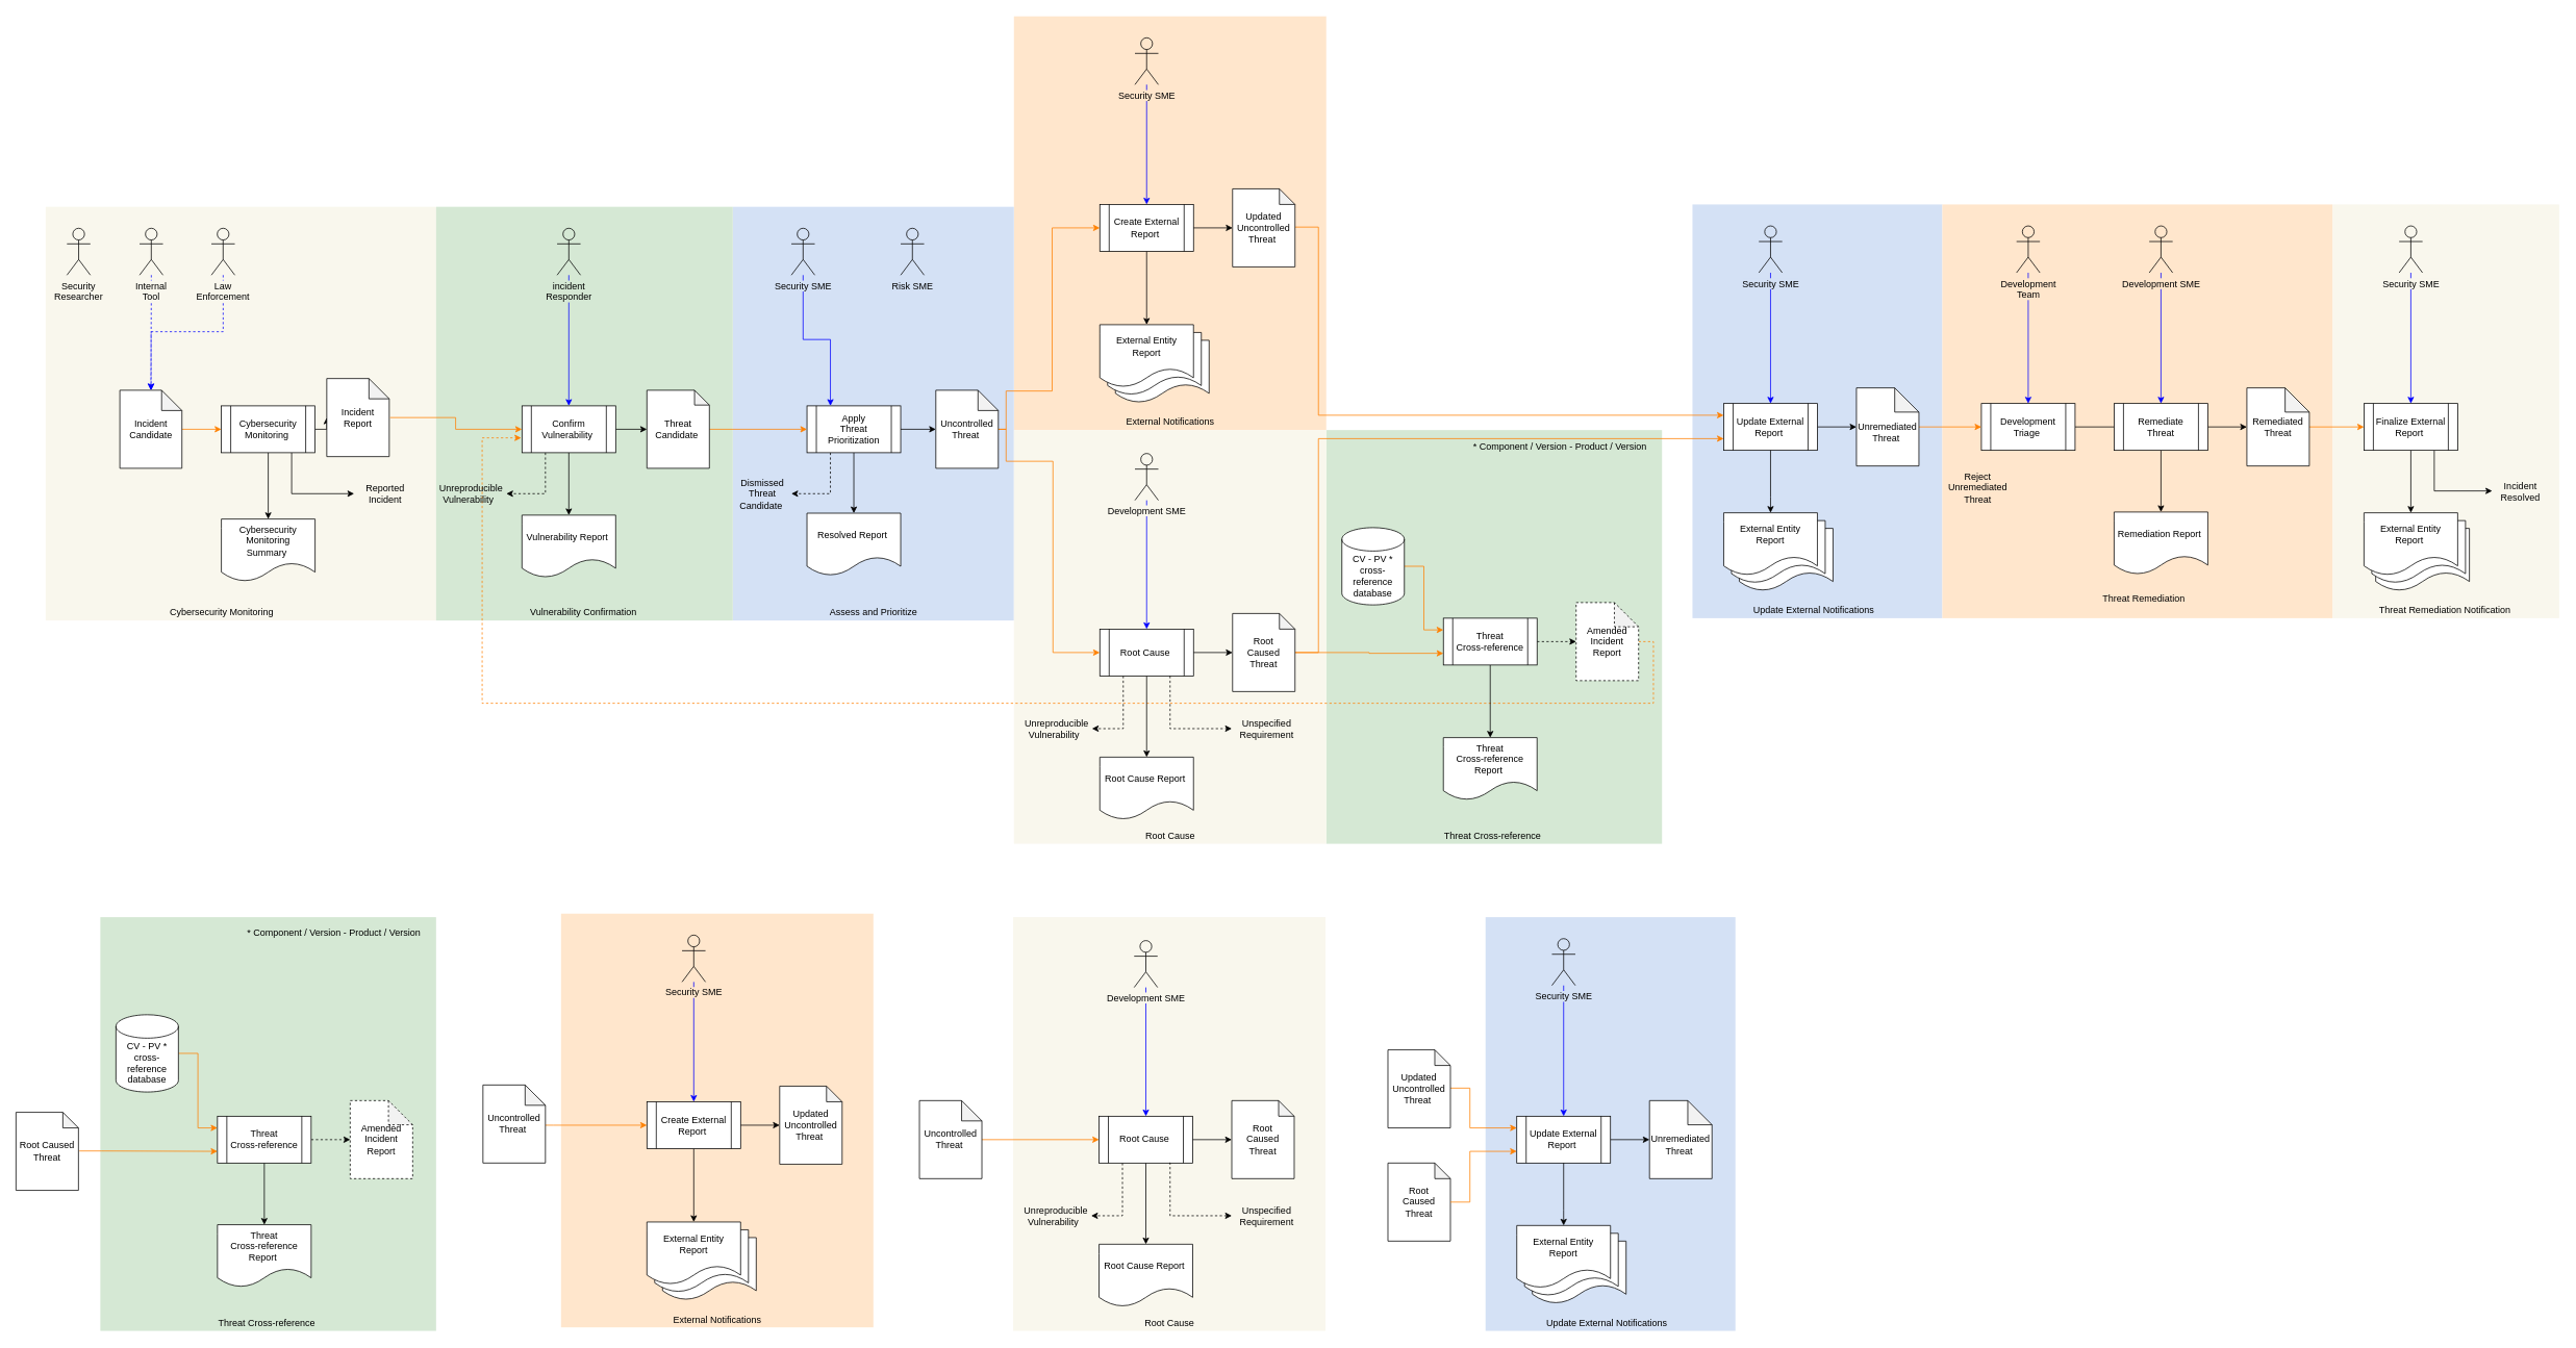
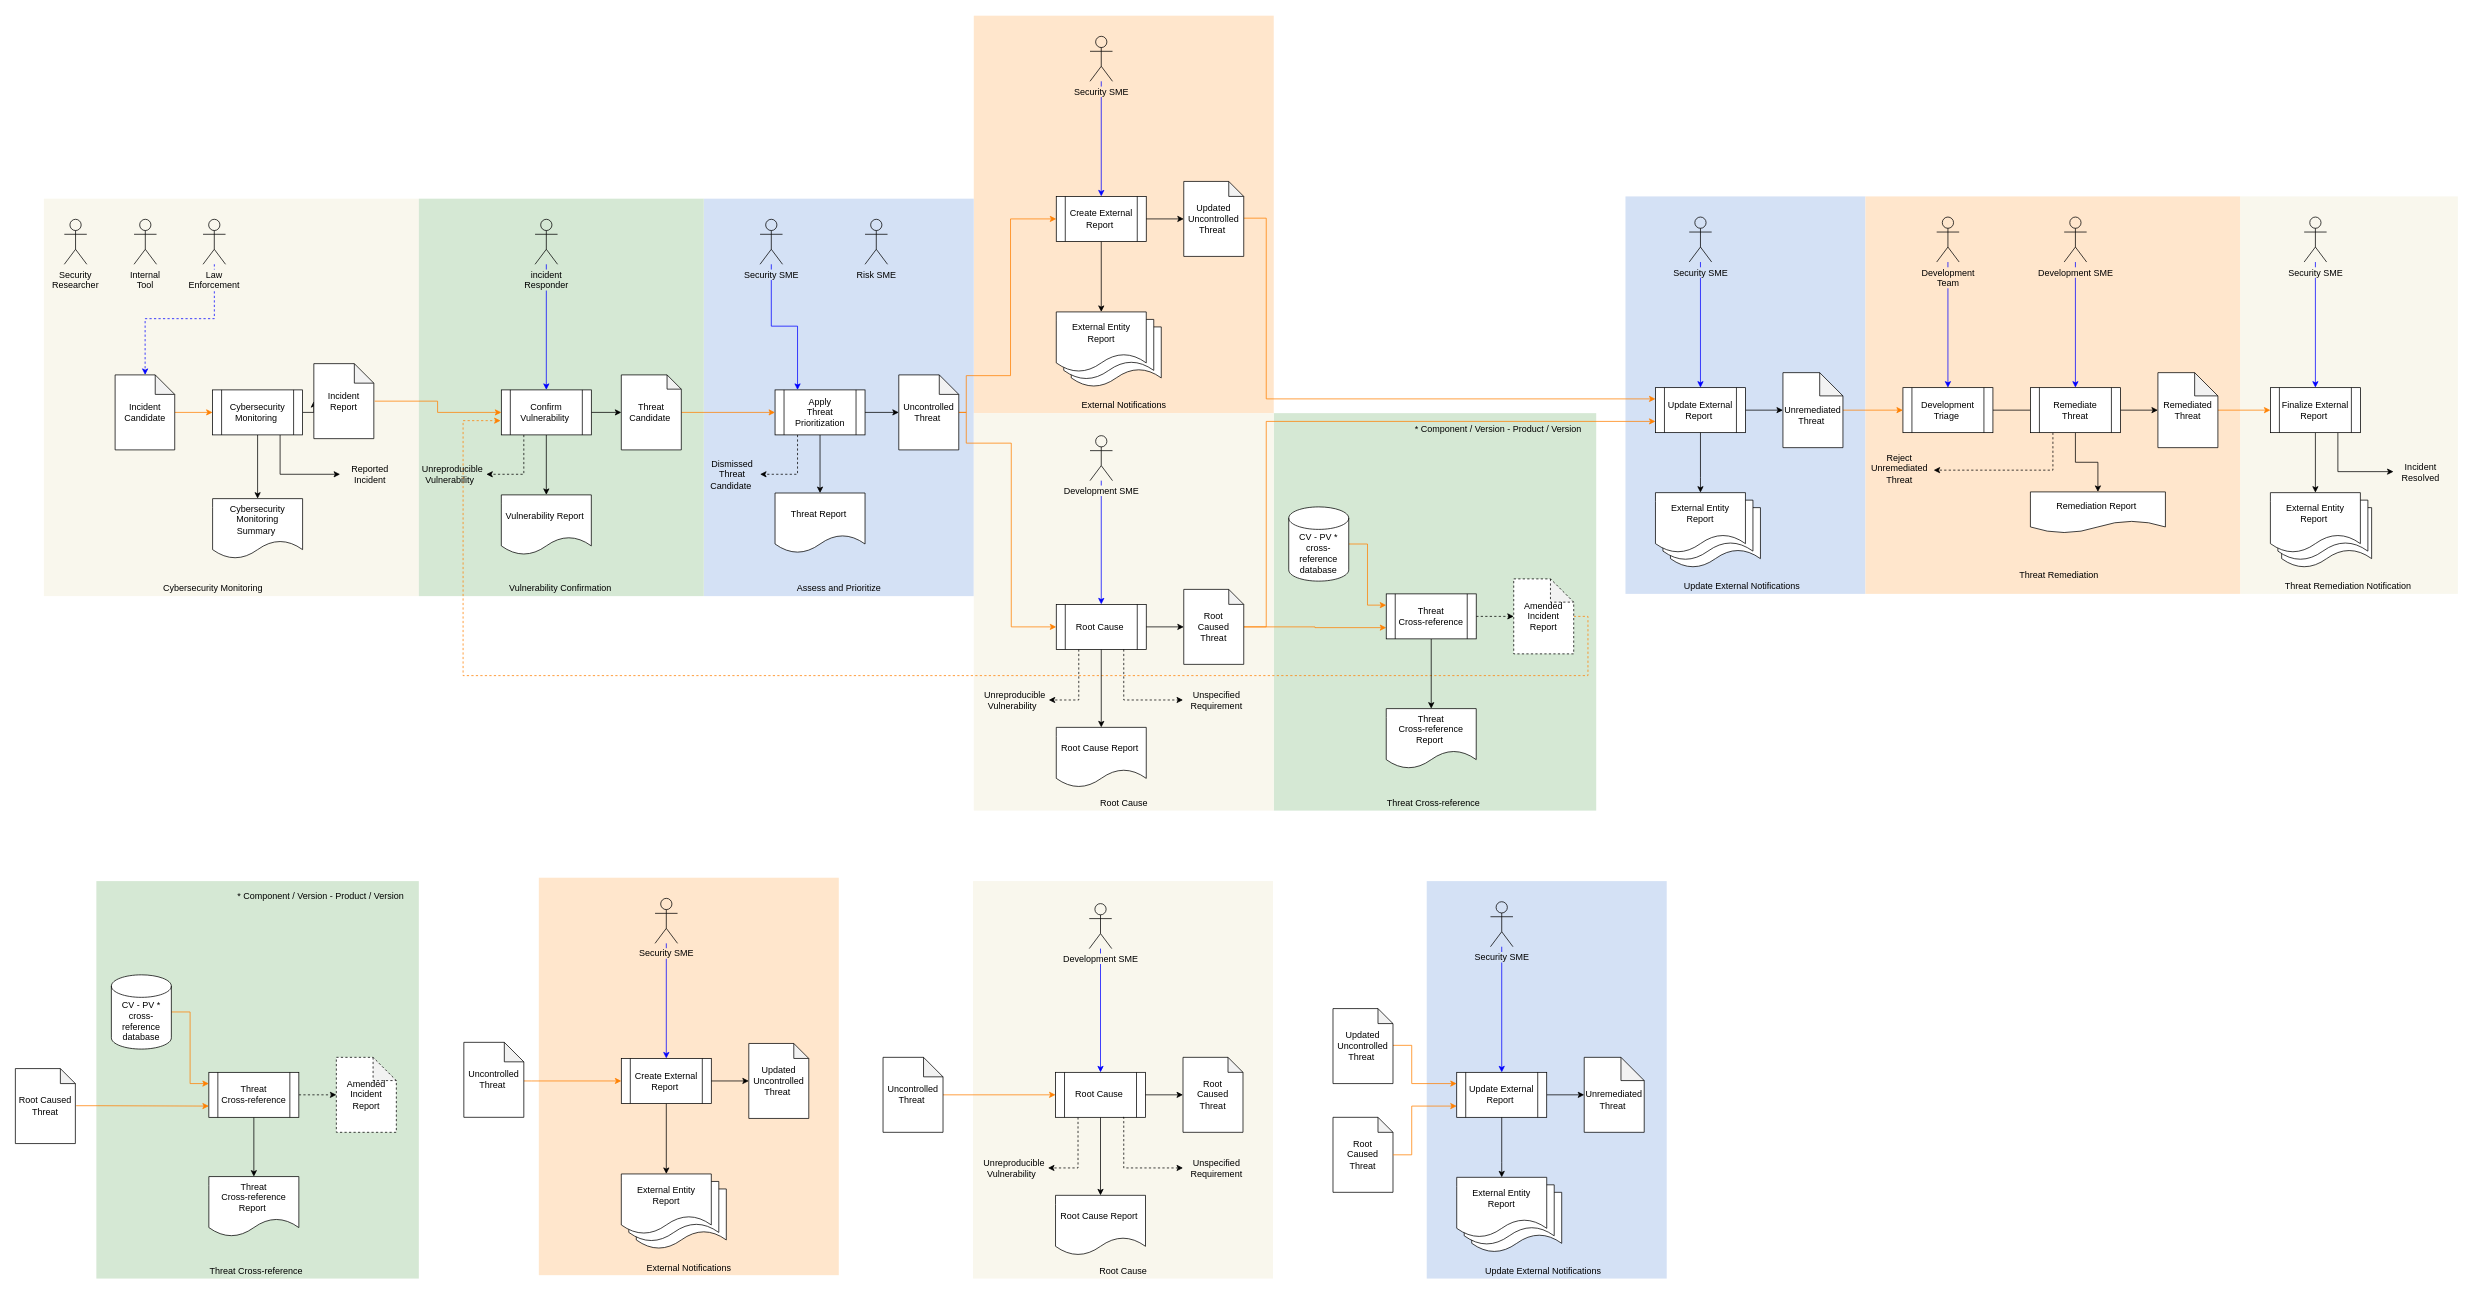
- <mxCell id="93" style="edgeStyle=orthogonalEdgeStyle;rounded=0;orthogonalLoop=1;jettySize=auto;html=1;entryX=0.5;entryY=0;entryDx=0;entryDy=0;entryPerimeter=0;dashed=1;strokeColor=#0000FF;" parent="1" source="94" target="78" edge="1"><mxGeometry relative="1" as="geometry"><Array as="points"><mxPoint x="193" y="374" /><mxPoint x="193" y="374" /></Array></mxGeometry></mxCell>
+ <mxCell id="9" style="edgeStyle=orthogonalEdgeStyle;rounded=0;orthogonalLoop=1;jettySize=auto;html=1;exitX=0.25;exitY=1;exitDx=0;exitDy=0;dashed=1;entryX=1.011;entryY=0.55;entryDx=0;entryDy=0;entryPerimeter=0;" parent="1" source="73" target="75" edge="1"><mxGeometry relative="1" as="geometry"><mxPoint x="2533" y="621" as="targetPoint" /><Array as="points"><mxPoint x="2737" y="626" /></Array></mxGeometry></mxCell>
- <mxCell id="56" value="Resolved Report&amp;nbsp;" style="shape=document;whiteSpace=wrap;html=1;boundedLbl=1;" parent="1" vertex="1"><mxGeometry x="1033" y="656.5" width="120" height="80" as="geometry" /></mxCell>
+ <mxCell id="56" value="Threat Report&amp;nbsp;" style="shape=document;whiteSpace=wrap;html=1;boundedLbl=1;" parent="1" vertex="1"><mxGeometry x="1033" y="656.5" width="120" height="80" as="geometry" /></mxCell>
- <mxCell id="76" value="Remediation Report&amp;nbsp;" style="shape=document;whiteSpace=wrap;html=1;boundedLbl=1;" parent="1" vertex="1"><mxGeometry x="2707" y="655" width="120" height="80" as="geometry" /></mxCell>
+ <mxCell id="76" value="Remediation Report&amp;nbsp;" style="shape=document;whiteSpace=wrap;html=1;boundedLbl=1;" parent="1" vertex="1"><mxGeometry x="2707" y="655" width="180" height="55" as="geometry" /></mxCell>
